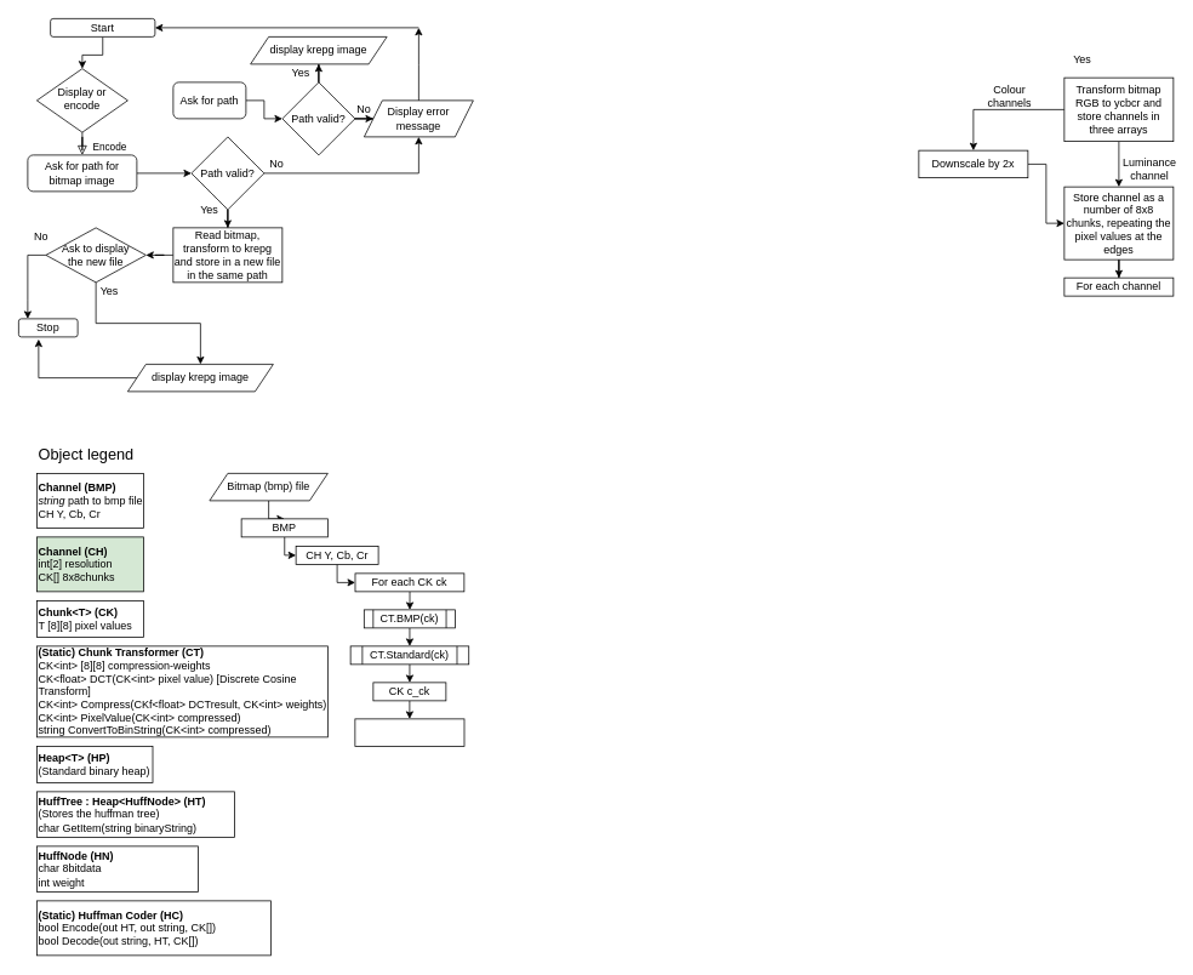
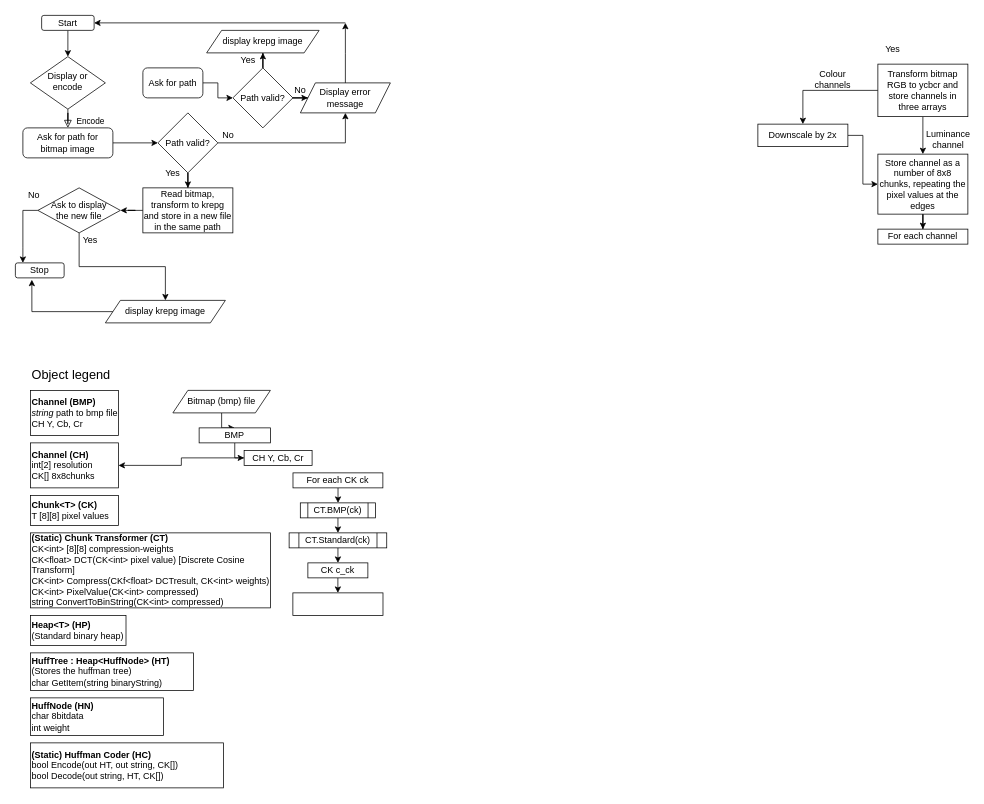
- <mxCell id="3" value="Start" style="rounded=1;whiteSpace=wrap;html=1;fontSize=12;glass=0;strokeWidth=1;shadow=0;" parent="1" vertex="1"><mxGeometry x="55" y="20" width="115" height="20" as="geometry" /></mxCell>
+ <mxCell id="3" value="Start" style="rounded=1;whiteSpace=wrap;html=1;fontSize=12;glass=0;strokeWidth=1;shadow=0;" parent="1" vertex="1"><mxGeometry x="55" y="20" width="70" height="20" as="geometry" /></mxCell>
- <mxCell id="47" value="&lt;b&gt;Channel (CH)&lt;br&gt;&lt;/b&gt;int[2] resolution&lt;br&gt;CK[] 8x8chunks" style="rounded=0;whiteSpace=wrap;html=1;align=left;fillColor=#d5e8d4;" vertex="1" parent="1"><mxGeometry x="40" y="590" width="117.5" height="60" as="geometry" /></mxCell>
+ <mxCell id="47" value="&lt;b&gt;Channel (CH)&lt;br&gt;&lt;/b&gt;int[2] resolution&lt;br&gt;CK[] 8x8chunks" style="rounded=0;whiteSpace=wrap;html=1;align=left;" vertex="1" parent="1"><mxGeometry x="40" y="590" width="117.5" height="60" as="geometry" /></mxCell>
- <mxCell id="58" style="edgeStyle=orthogonalEdgeStyle;rounded=0;orthogonalLoop=1;jettySize=auto;html=1;entryX=0;entryY=0.5;entryDx=0;entryDy=0;" edge="1" parent="1" source="59" target="61"><mxGeometry relative="1" as="geometry" /></mxCell>
+ <mxCell id="58" style="edgeStyle=orthogonalEdgeStyle;rounded=0;orthogonalLoop=1;jettySize=auto;html=1;" edge="1" parent="1" source="59" target="47"><mxGeometry relative="1" as="geometry" /></mxCell>
